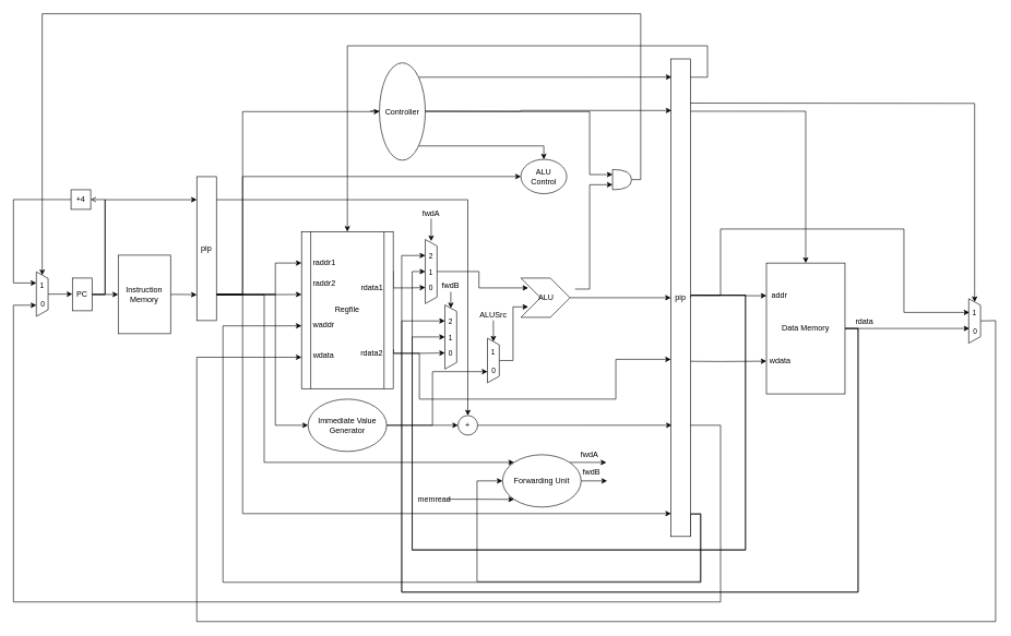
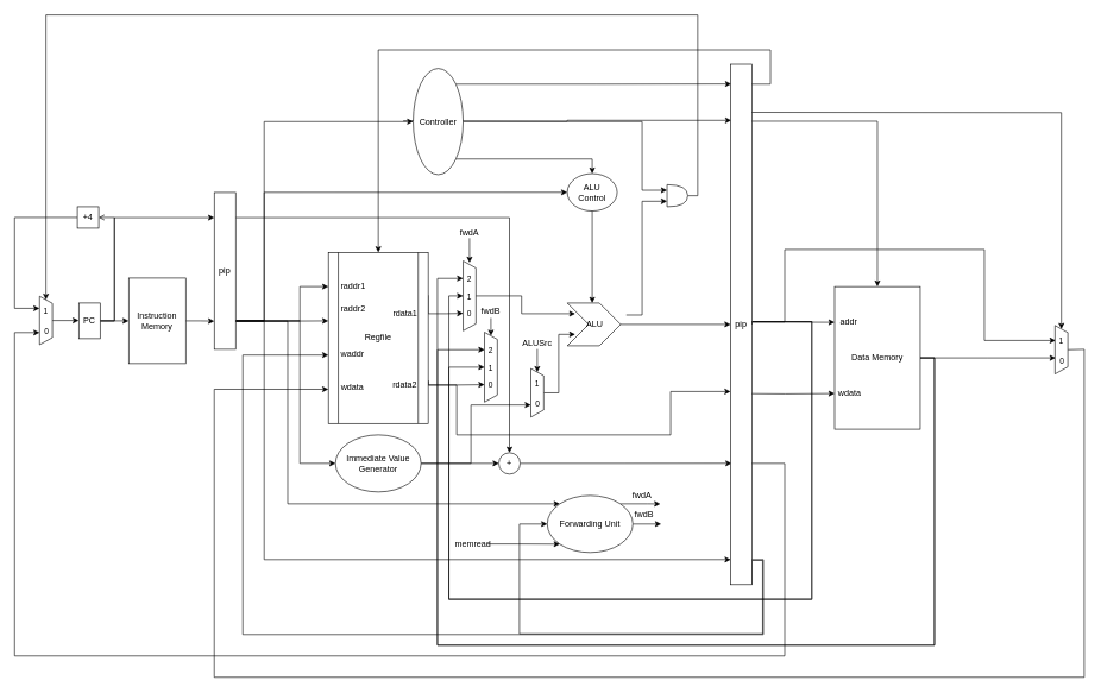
+ <mxCell id="59" style="edgeStyle=orthogonalEdgeStyle;rounded=0;orthogonalLoop=1;jettySize=auto;html=1;exitX=0.5;exitY=1;exitDx=0;exitDy=0;entryX=0;entryY=0;entryDx=35;entryDy=0;entryPerimeter=0;labelBackgroundColor=none;fontColor=default;" parent="1" source="58" target="51" edge="1"><mxGeometry relative="1" as="geometry" /></mxCell>
- <mxCell id="63" value="rdata" style="text;html=1;align=center;verticalAlign=middle;whiteSpace=wrap;rounded=0;labelBackgroundColor=none;" parent="1" vertex="1"><mxGeometry x="1300" y="480.5" width="40" height="20" as="geometry" /></mxCell>
